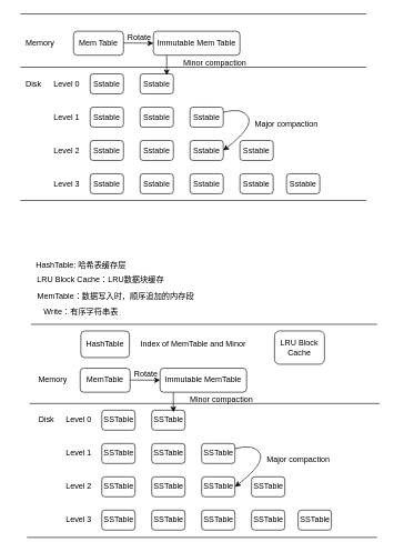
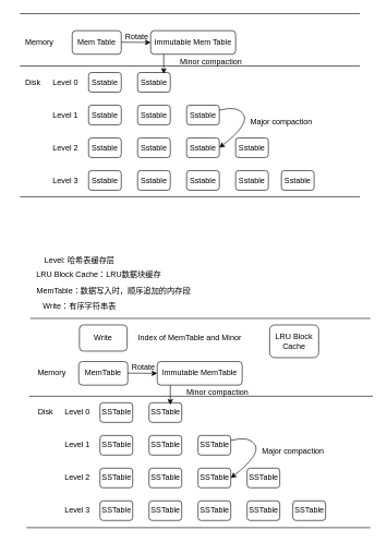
- <mxCell id="67" value="HashTable: 哈希表缓存层" style="text;html=1;align=center;verticalAlign=middle;whiteSpace=wrap;rounded=0;" vertex="1" parent="1"><mxGeometry x="46" y="382" width="151" height="30" as="geometry" /></mxCell>
+ <mxCell id="67" value="Level: 哈希表缓存层" style="text;html=1;align=center;verticalAlign=middle;whiteSpace=wrap;rounded=0;" vertex="1" parent="1"><mxGeometry x="46" y="382" width="151" height="30" as="geometry" /></mxCell>
- <mxCell id="64" value="HashTable" style="rounded=1;whiteSpace=wrap;html=1;" parent="1" vertex="1"><mxGeometry x="121" y="496" width="73" height="40" as="geometry" /></mxCell>
+ <mxCell id="64" value="Write" style="rounded=1;whiteSpace=wrap;html=1;" parent="1" vertex="1"><mxGeometry x="121" y="496" width="73" height="40" as="geometry" /></mxCell>
